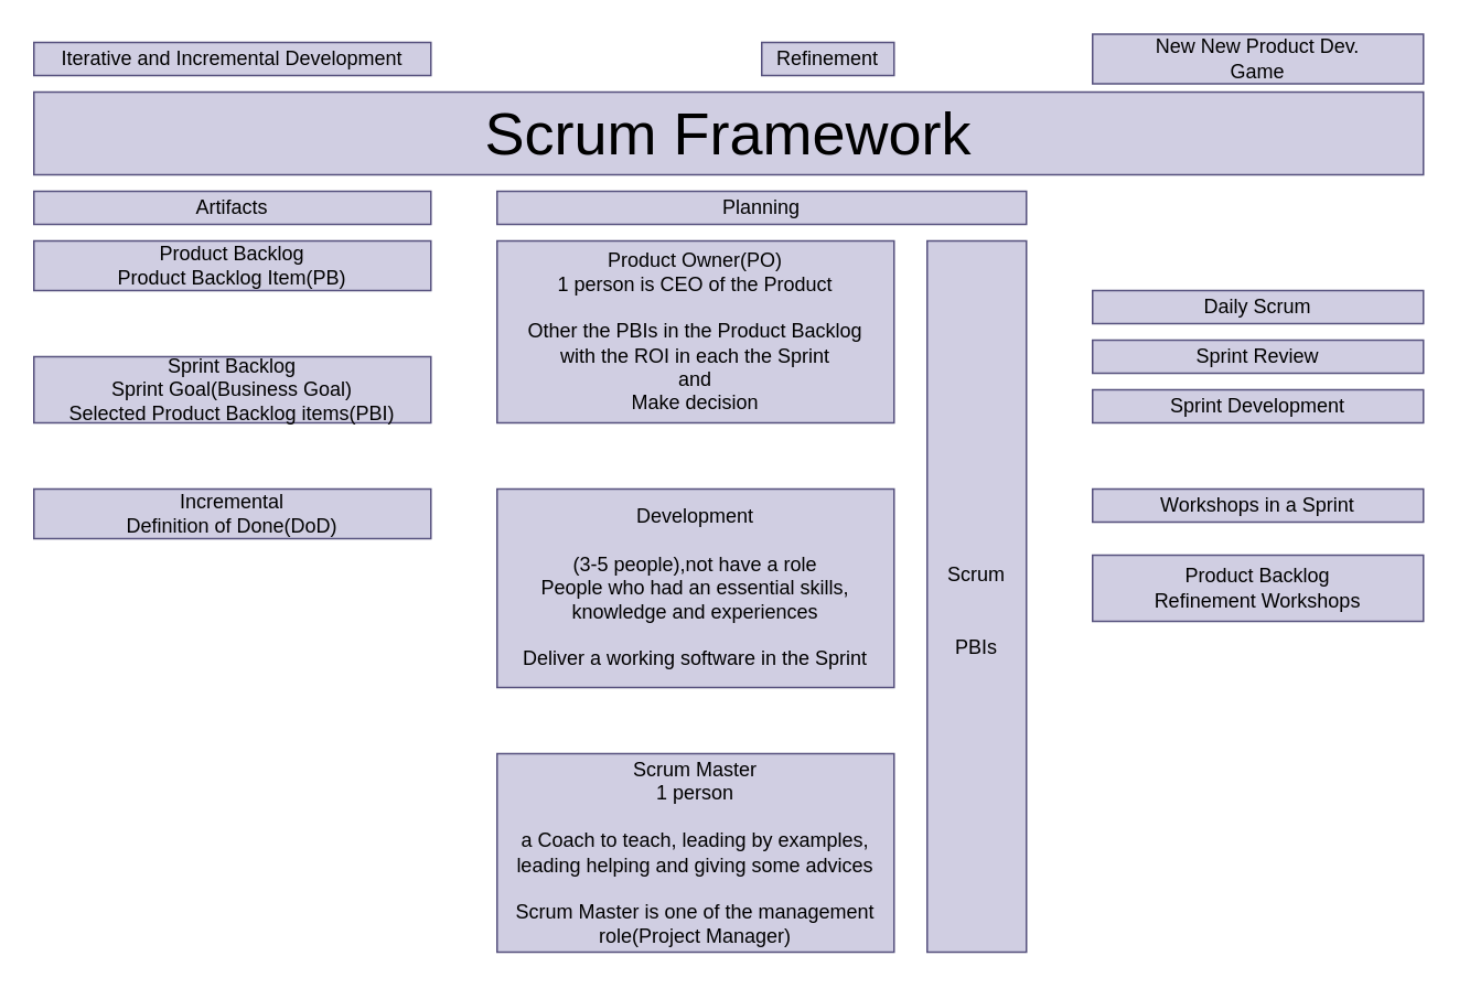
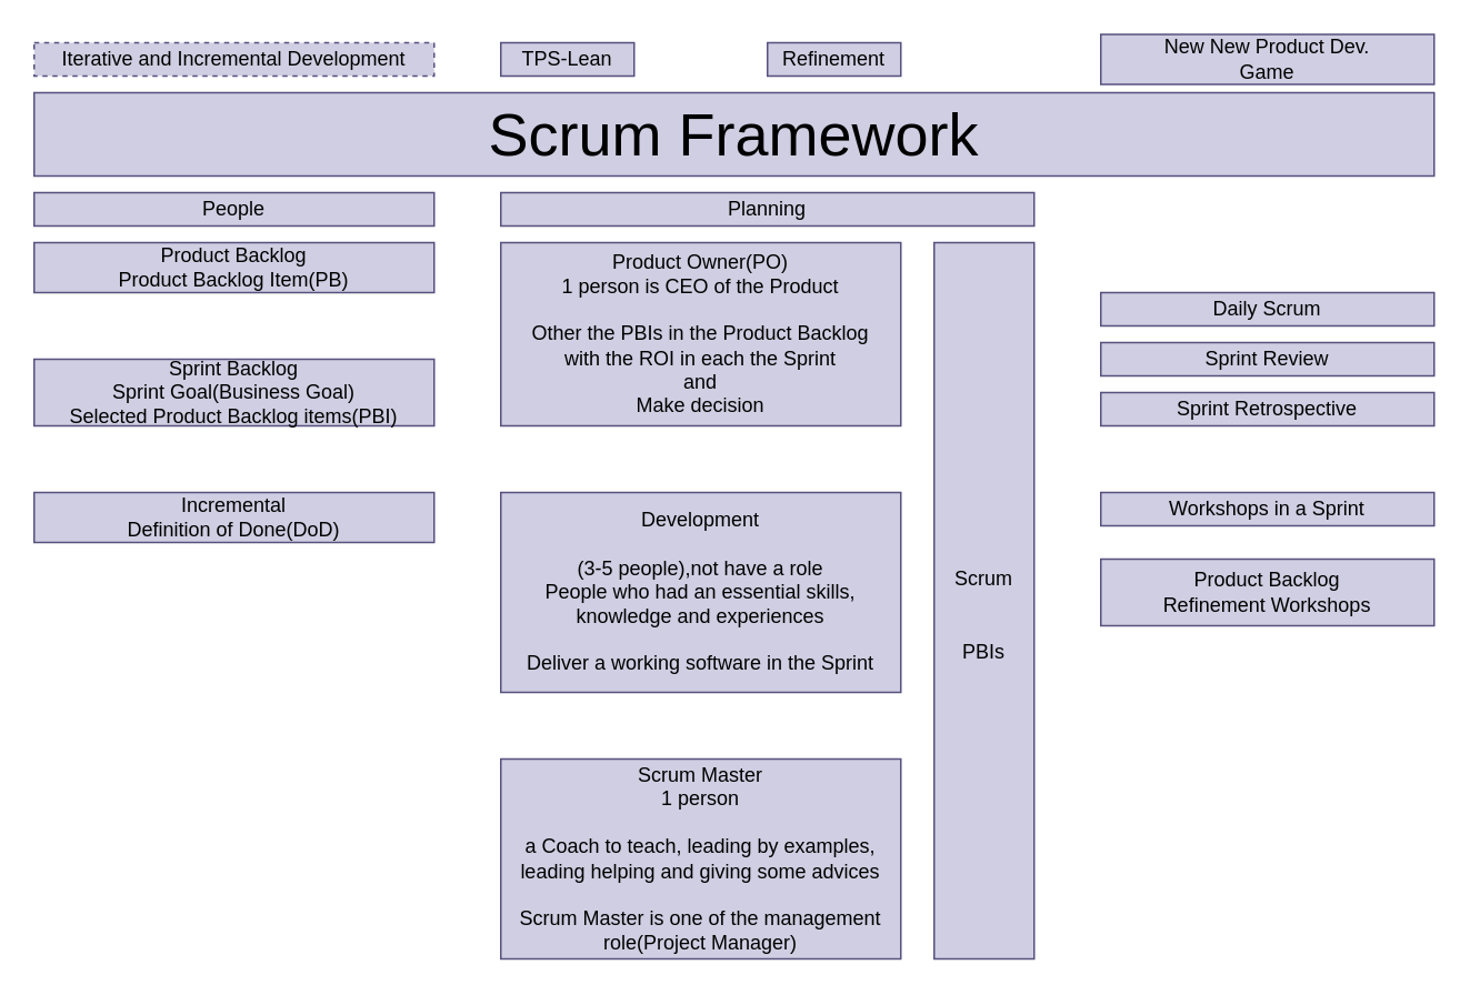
- <mxCell id="2" value="Iterative and Incremental Development" style="rounded=0;whiteSpace=wrap;html=1;align=center;fillColor=#d0cee2;strokeColor=#56517e;" vertex="1" parent="1"><mxGeometry x="20" y="25" width="240" height="20" as="geometry" /></mxCell>
+ <mxCell id="2" value="Iterative and Incremental Development" style="rounded=0;whiteSpace=wrap;html=1;align=center;fillColor=#d0cee2;strokeColor=#56517e;dashed=1;" vertex="1" parent="1"><mxGeometry x="20" y="25" width="240" height="20" as="geometry" /></mxCell>
+ <mxCell id="3" value="TPS-Lean" style="rounded=0;whiteSpace=wrap;html=1;align=center;fillColor=#d0cee2;strokeColor=#56517e;" vertex="1" parent="1"><mxGeometry x="300" y="25" width="80" height="20" as="geometry" /></mxCell>
- <mxCell id="7" value="Artifacts" style="rounded=0;whiteSpace=wrap;html=1;align=center;fillColor=#d0cee2;strokeColor=#56517e;" vertex="1" parent="1"><mxGeometry x="20" y="115" width="240" height="20" as="geometry" /></mxCell>
+ <mxCell id="7" value="People" style="rounded=0;whiteSpace=wrap;html=1;align=center;fillColor=#d0cee2;strokeColor=#56517e;" vertex="1" parent="1"><mxGeometry x="20" y="115" width="240" height="20" as="geometry" /></mxCell>
- <mxCell id="18" value="Sprint Development" style="rounded=0;whiteSpace=wrap;html=1;align=center;fillColor=#d0cee2;strokeColor=#56517e;" vertex="1" parent="1"><mxGeometry x="660" y="235" width="200" height="20" as="geometry" /></mxCell>
+ <mxCell id="18" value="Sprint Retrospective" style="rounded=0;whiteSpace=wrap;html=1;align=center;fillColor=#d0cee2;strokeColor=#56517e;" vertex="1" parent="1"><mxGeometry x="660" y="235" width="200" height="20" as="geometry" /></mxCell>
